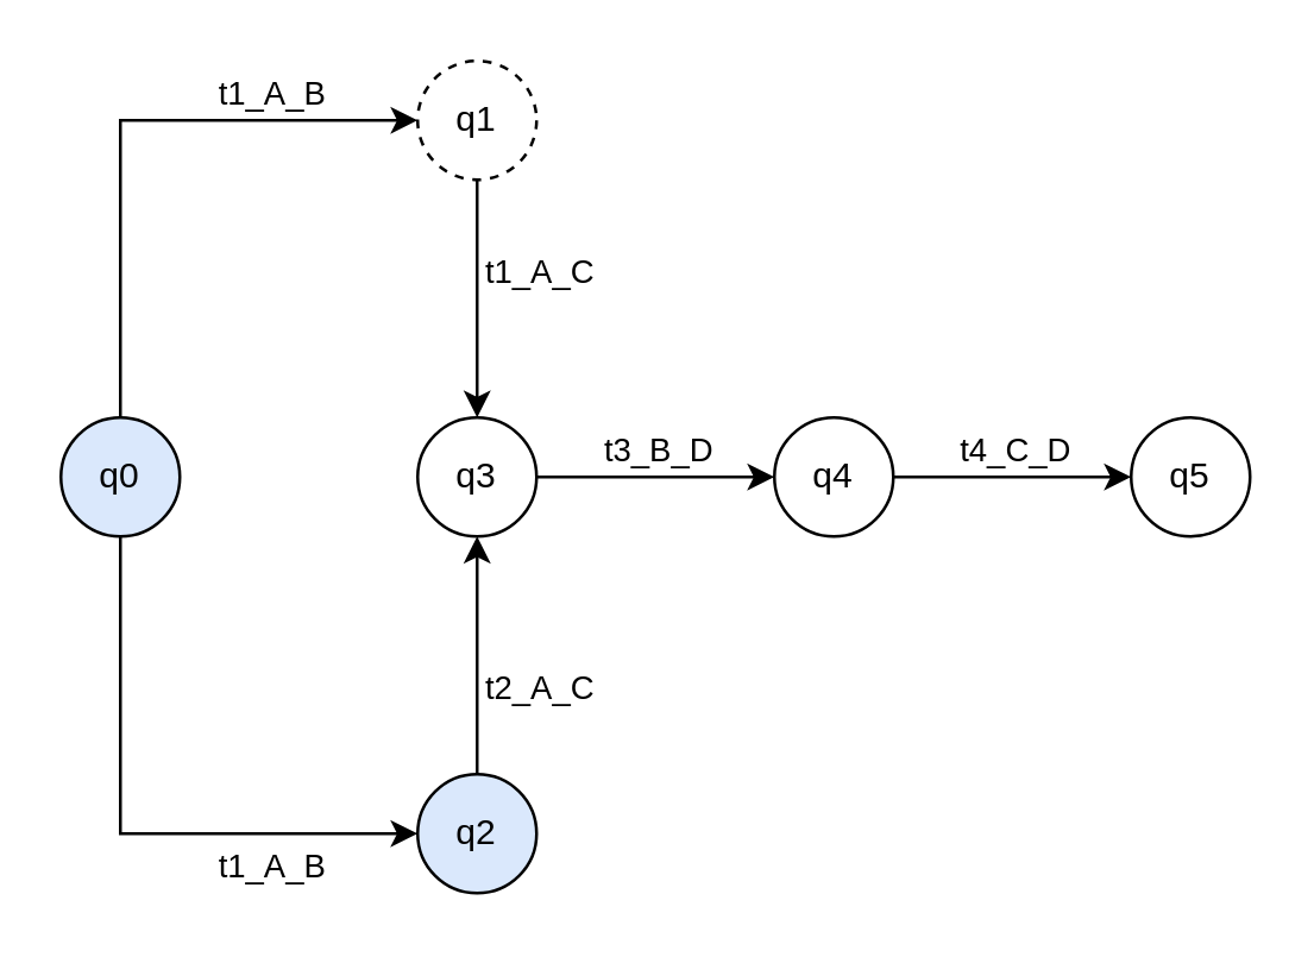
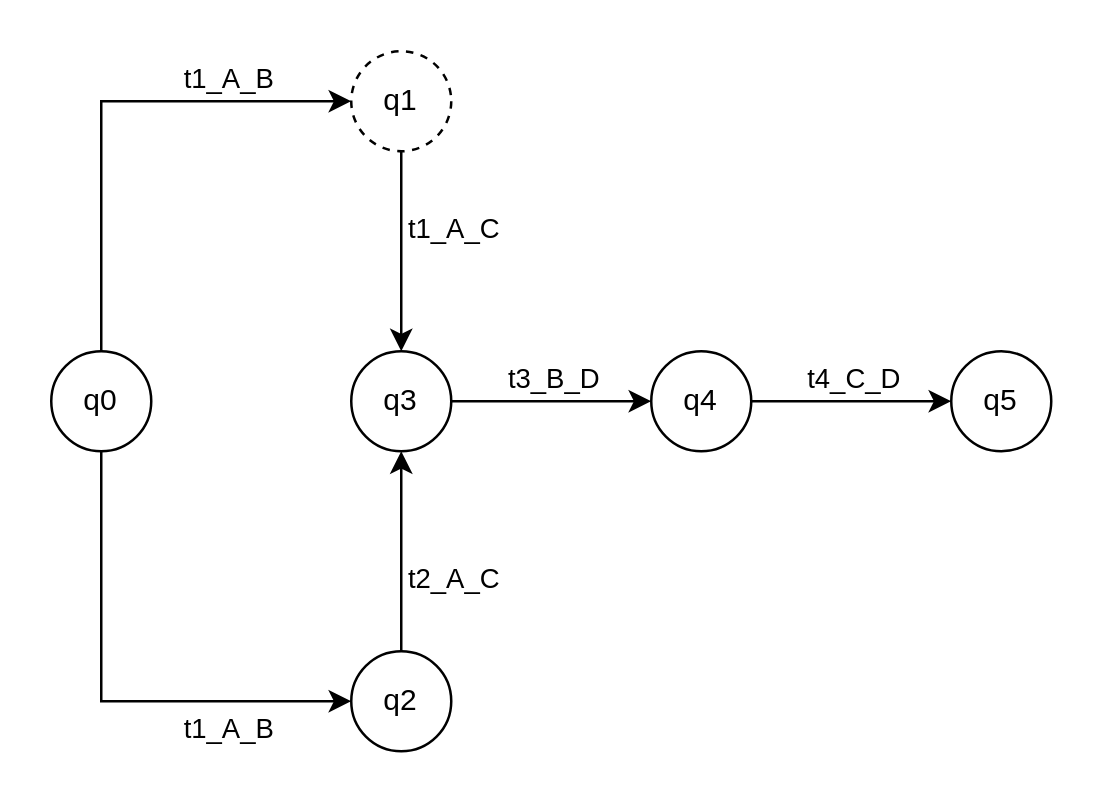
- <mxCell id="6" value="q0" style="ellipse;whiteSpace=wrap;html=1;aspect=fixed;fillColor=#dae8fc;" parent="1" vertex="1"><mxGeometry x="20" y="140" width="40" height="40" as="geometry" /></mxCell>
+ <mxCell id="6" value="q0" style="ellipse;whiteSpace=wrap;html=1;aspect=fixed;" parent="1" vertex="1"><mxGeometry x="20" y="140" width="40" height="40" as="geometry" /></mxCell>
- <mxCell id="15" value="q2" style="ellipse;whiteSpace=wrap;html=1;aspect=fixed;fillColor=#dae8fc;" parent="1" vertex="1"><mxGeometry x="140" y="260" width="40" height="40" as="geometry" /></mxCell>
+ <mxCell id="15" value="q2" style="ellipse;whiteSpace=wrap;html=1;aspect=fixed;" parent="1" vertex="1"><mxGeometry x="140" y="260" width="40" height="40" as="geometry" /></mxCell>
